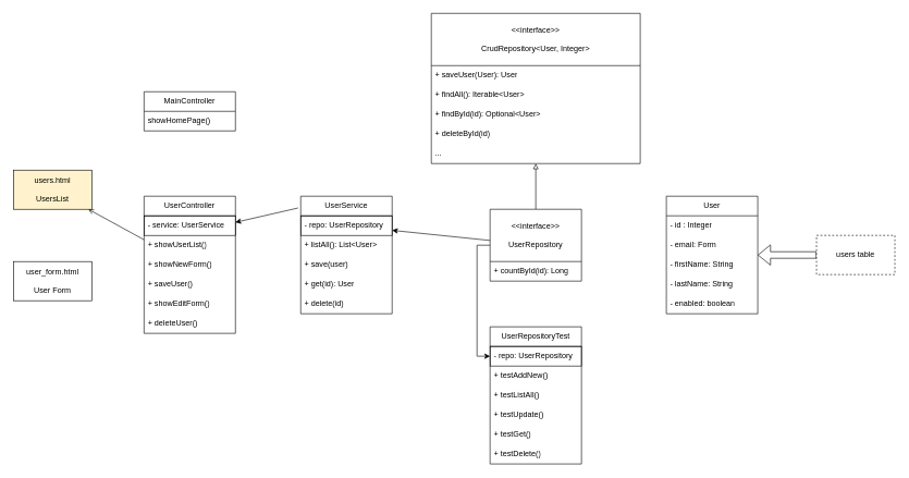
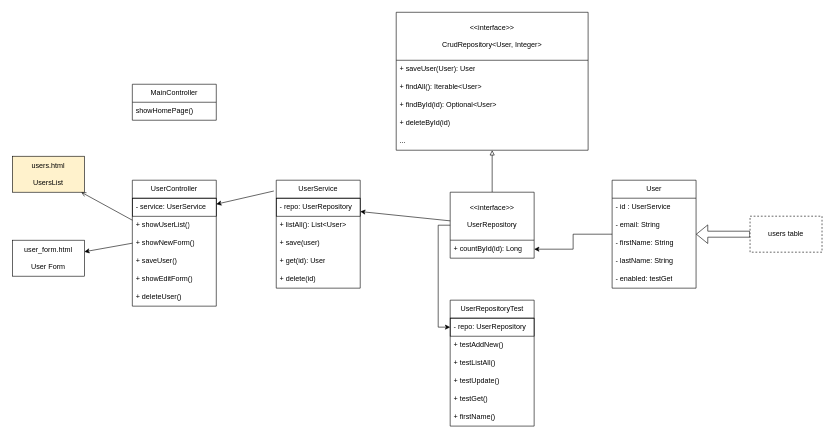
- <mxCell id="43" value="- id : Integer" style="text;strokeColor=none;fillColor=none;align=left;verticalAlign=middle;spacingLeft=4;spacingRight=4;overflow=hidden;points=[[0,0.5],[1,0.5]];portConstraint=eastwest;rotatable=0;whiteSpace=wrap;html=1;" vertex="1" parent="42"><mxGeometry y="30" width="140" height="30" as="geometry" /></mxCell>
+ <mxCell id="43" value="- id : UserService" style="text;strokeColor=none;fillColor=none;align=left;verticalAlign=middle;spacingLeft=4;spacingRight=4;overflow=hidden;points=[[0,0.5],[1,0.5]];portConstraint=eastwest;rotatable=0;whiteSpace=wrap;html=1;" vertex="1" parent="42"><mxGeometry y="30" width="140" height="30" as="geometry" /></mxCell>
- <mxCell id="44" value="- email: Form" style="text;strokeColor=none;fillColor=none;align=left;verticalAlign=middle;spacingLeft=4;spacingRight=4;overflow=hidden;points=[[0,0.5],[1,0.5]];portConstraint=eastwest;rotatable=0;whiteSpace=wrap;html=1;" vertex="1" parent="42"><mxGeometry y="60" width="140" height="30" as="geometry" /></mxCell>
+ <mxCell id="44" value="- email: String" style="text;strokeColor=none;fillColor=none;align=left;verticalAlign=middle;spacingLeft=4;spacingRight=4;overflow=hidden;points=[[0,0.5],[1,0.5]];portConstraint=eastwest;rotatable=0;whiteSpace=wrap;html=1;" vertex="1" parent="42"><mxGeometry y="60" width="140" height="30" as="geometry" /></mxCell>
+ <mxCell id="40" style="edgeStyle=orthogonalEdgeStyle;rounded=0;orthogonalLoop=1;jettySize=auto;html=1;" edge="1" parent="1" source="42" target="30"><mxGeometry relative="1" as="geometry" /></mxCell>
+ <mxCell id="14" style="rounded=0;orthogonalLoop=1;jettySize=auto;html=1;exitX=0;exitY=0.5;exitDx=0;exitDy=0;" edge="1" parent="1" source="8" target="13"><mxGeometry relative="1" as="geometry" /></mxCell>
- <mxCell id="47" value="- enabled: boolean" style="text;strokeColor=none;fillColor=none;align=left;verticalAlign=middle;spacingLeft=4;spacingRight=4;overflow=hidden;points=[[0,0.5],[1,0.5]];portConstraint=eastwest;rotatable=0;whiteSpace=wrap;html=1;" vertex="1" parent="42"><mxGeometry y="150" width="140" height="30" as="geometry" /></mxCell>
+ <mxCell id="47" value="- enabled: testGet" style="text;strokeColor=none;fillColor=none;align=left;verticalAlign=middle;spacingLeft=4;spacingRight=4;overflow=hidden;points=[[0,0.5],[1,0.5]];portConstraint=eastwest;rotatable=0;whiteSpace=wrap;html=1;" vertex="1" parent="42"><mxGeometry y="150" width="140" height="30" as="geometry" /></mxCell>
- <mxCell id="37" value="+ testDelete()" style="text;strokeColor=none;fillColor=none;align=left;verticalAlign=middle;spacingLeft=4;spacingRight=4;overflow=hidden;points=[[0,0.5],[1,0.5]];portConstraint=eastwest;rotatable=0;whiteSpace=wrap;html=1;" vertex="1" parent="31"><mxGeometry y="180" width="140" height="30" as="geometry" /></mxCell>
+ <mxCell id="37" value="+ firstName()" style="text;strokeColor=none;fillColor=none;align=left;verticalAlign=middle;spacingLeft=4;spacingRight=4;overflow=hidden;points=[[0,0.5],[1,0.5]];portConstraint=eastwest;rotatable=0;whiteSpace=wrap;html=1;" vertex="1" parent="31"><mxGeometry y="180" width="140" height="30" as="geometry" /></mxCell>
